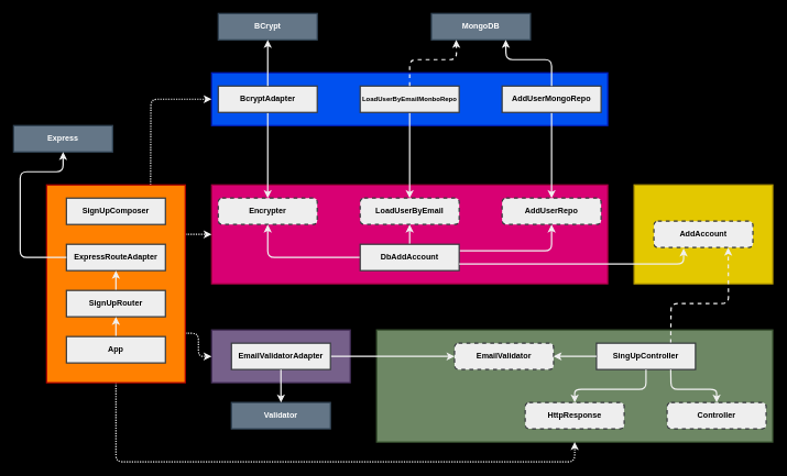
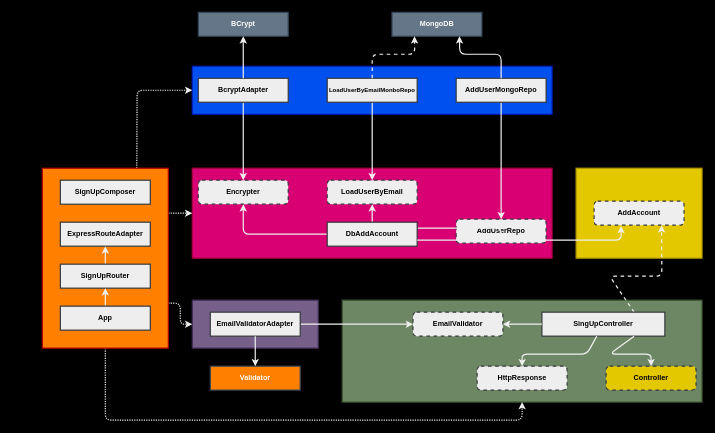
- <mxCell id="56" value="Express" style="rounded=0;whiteSpace=wrap;html=1;fillColor=#647687;strokeColor=#314354;fontColor=#ffffff;strokeWidth=2;fontStyle=1" vertex="1" parent="1"><mxGeometry x="20" y="190" width="150" height="40" as="geometry" /></mxCell>
- <mxCell id="57" style="edgeStyle=none;html=1;exitX=0;exitY=0.5;exitDx=0;exitDy=0;entryX=0.5;entryY=1;entryDx=0;entryDy=0;fontSize=10;fontColor=#000000;strokeColor=#F0F0F0;strokeWidth=2;fontStyle=1" edge="1" parent="1" source="51" target="56"><mxGeometry x="10" y="74" as="geometry"><Array as="points"><mxPoint x="30" y="390" /><mxPoint x="30" y="260" /><mxPoint x="95" y="260" /></Array></mxGeometry></mxCell>
- <mxCell id="6" value="AddUserRepo" style="rounded=1;whiteSpace=wrap;html=1;dashed=1;fillColor=#eeeeee;strokeColor=#36393d;fontColor=#000000;strokeWidth=2;fontStyle=1" parent="1" vertex="1"><mxGeometry x="760" y="300" width="150" height="40" as="geometry" /></mxCell>
+ <mxCell id="6" value="AddUserRepo" style="rounded=1;whiteSpace=wrap;html=1;dashed=1;fillColor=#eeeeee;strokeColor=#36393d;fontColor=#000000;strokeWidth=2;fontStyle=1" parent="1" vertex="1"><mxGeometry x="760" y="365" width="150" height="40" as="geometry" /></mxCell>
- <mxCell id="31" value="SingUpController" style="rounded=0;whiteSpace=wrap;html=1;fillColor=#eeeeee;strokeColor=#36393d;fontColor=#000000;strokeWidth=2;fontStyle=1" vertex="1" parent="1"><mxGeometry x="903" y="520" width="150" height="40" as="geometry" /></mxCell>
+ <mxCell id="31" value="SingUpController" style="rounded=0;whiteSpace=wrap;html=1;fillColor=#eeeeee;strokeColor=#36393d;fontColor=#000000;strokeWidth=2;fontStyle=1" vertex="1" parent="1"><mxGeometry x="903" y="520" width="205" height="40" as="geometry" /></mxCell>
- <mxCell id="42" value="Validator" style="rounded=0;whiteSpace=wrap;html=1;fillColor=#647687;strokeColor=#314354;fontColor=#ffffff;strokeWidth=2;fontStyle=1" vertex="1" parent="1"><mxGeometry x="350" y="610" width="150" height="40" as="geometry" /></mxCell>
+ <mxCell id="42" value="Validator" style="rounded=0;whiteSpace=wrap;html=1;fillColor=#ff8000;strokeColor=#314354;fontColor=#ffffff;strokeWidth=2;fontStyle=1;" vertex="1" parent="1"><mxGeometry x="350" y="610" width="150" height="40" as="geometry" /></mxCell>
- <mxCell id="32" value="Controller" style="rounded=1;whiteSpace=wrap;html=1;dashed=1;fillColor=#eeeeee;strokeColor=#36393d;fontColor=#000000;strokeWidth=2;fontStyle=1" vertex="1" parent="1"><mxGeometry x="1010" y="610" width="150" height="40" as="geometry" /></mxCell>
+ <mxCell id="32" value="Controller" style="rounded=1;whiteSpace=wrap;html=1;dashed=1;fillColor=#e3c800;strokeColor=#36393d;fontColor=#000000;strokeWidth=2;fontStyle=1;" vertex="1" parent="1"><mxGeometry x="1010" y="610" width="150" height="40" as="geometry" /></mxCell>
